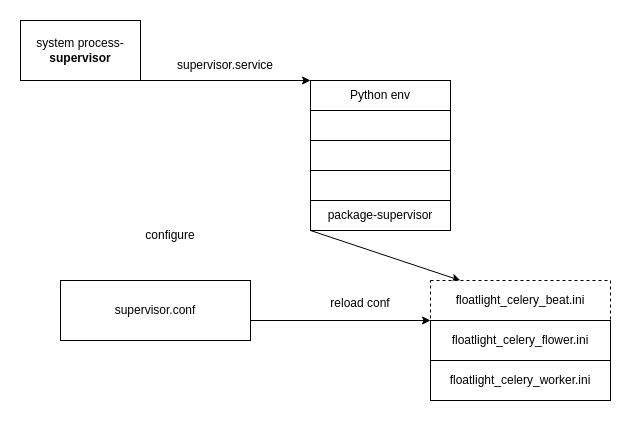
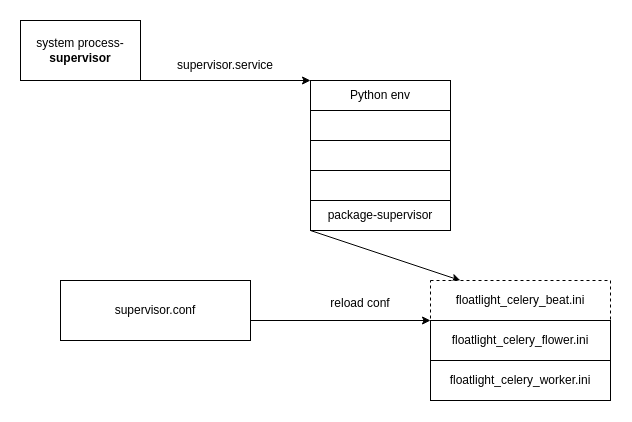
- <mxCell id="12" value="configure" style="text;html=1;strokeColor=none;fillColor=none;align=center;verticalAlign=middle;whiteSpace=wrap;rounded=0;" vertex="1" parent="1"><mxGeometry x="140" y="220" width="60" height="30" as="geometry" /></mxCell>
